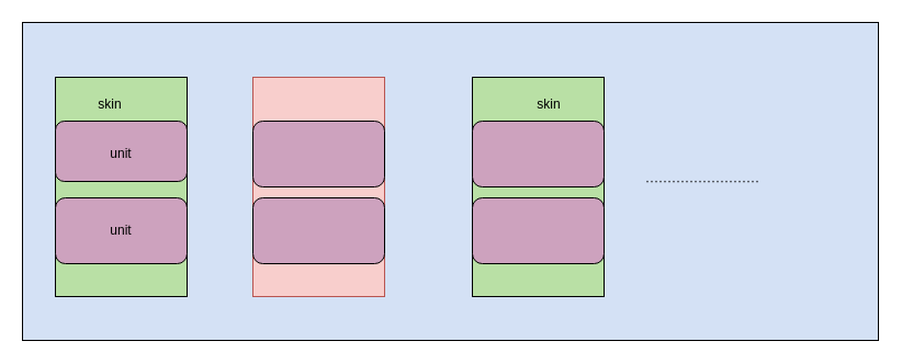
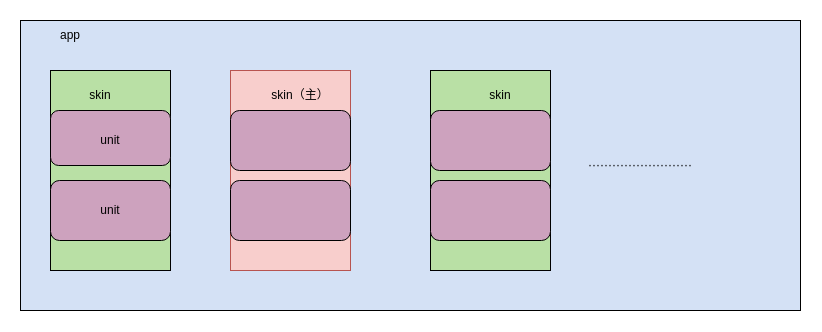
+ <mxCell id="3" value="app" style="text;html=1;strokeColor=none;fillColor=none;align=center;verticalAlign=middle;whiteSpace=wrap;rounded=0;" parent="1" vertex="1"><mxGeometry x="40" y="20" width="60" height="30" as="geometry" /></mxCell>
+ <mxCell id="7" value="skin（主）" style="text;html=1;strokeColor=none;fillColor=none;align=center;verticalAlign=middle;whiteSpace=wrap;rounded=0;" parent="1" vertex="1"><mxGeometry x="270" y="80" width="60" height="30" as="geometry" /></mxCell>
